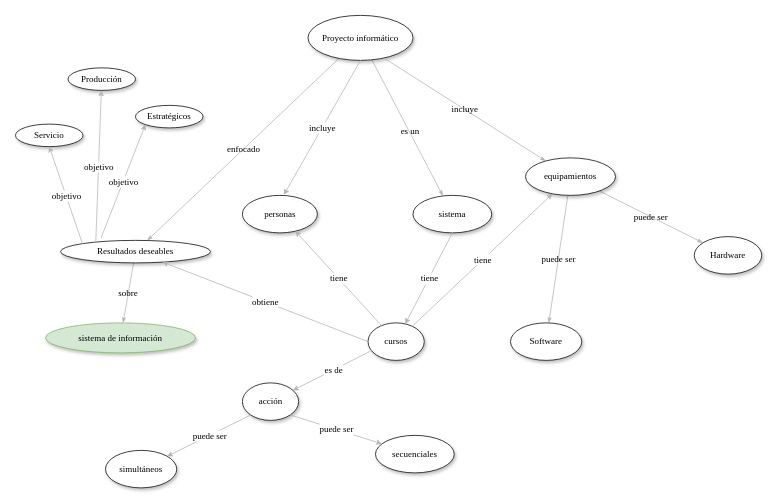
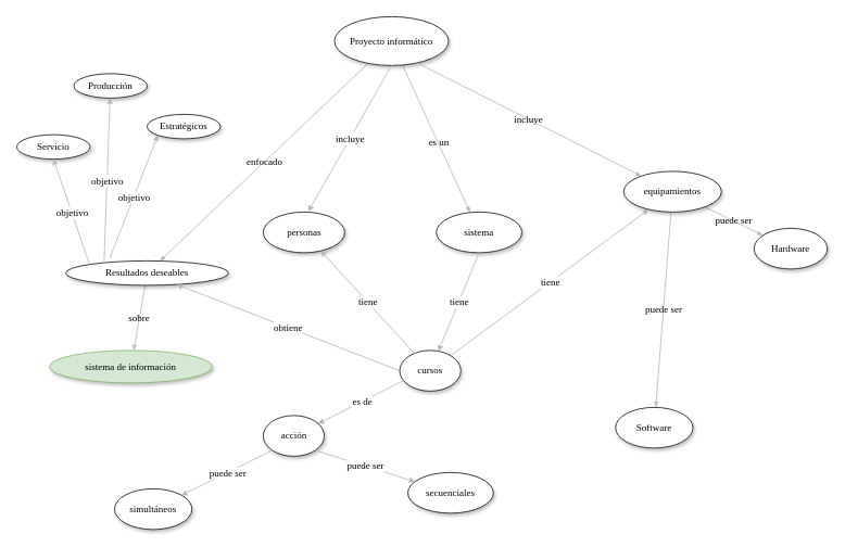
- <mxCell id="13" value="&lt;span&gt;equipamientos&lt;/span&gt;" style="ellipse;whiteSpace=wrap;html=1;rounded=0;shadow=1;comic=0;labelBackgroundColor=none;strokeWidth=1;fontFamily=Verdana;fontSize=12;align=center;" parent="1" vertex="1"><mxGeometry x="700" y="210" width="120" height="50" as="geometry" /></mxCell>
+ <mxCell id="13" value="&lt;span&gt;equipamientos&lt;/span&gt;" style="ellipse;whiteSpace=wrap;html=1;rounded=0;shadow=1;comic=0;labelBackgroundColor=none;strokeWidth=1;fontFamily=Verdana;fontSize=12;align=center;" parent="1" vertex="1"><mxGeometry x="765" y="210" width="120" height="50" as="geometry" /></mxCell>
- <mxCell id="15" value="sistema" style="ellipse;whiteSpace=wrap;html=1;rounded=0;shadow=1;comic=0;labelBackgroundColor=none;strokeWidth=1;fontFamily=Verdana;fontSize=12;align=center;" parent="1" vertex="1"><mxGeometry x="550" y="260" width="105" height="50" as="geometry" /></mxCell>
+ <mxCell id="15" value="sistema" style="ellipse;whiteSpace=wrap;html=1;rounded=0;shadow=1;comic=0;labelBackgroundColor=none;strokeWidth=1;fontFamily=Verdana;fontSize=12;align=center;" parent="1" vertex="1"><mxGeometry x="535" y="260" width="105" height="50" as="geometry" /></mxCell>
- <mxCell id="11" value="&lt;span&gt;Hardware&lt;/span&gt;" style="ellipse;whiteSpace=wrap;html=1;rounded=0;shadow=1;comic=0;labelBackgroundColor=none;strokeWidth=1;fontFamily=Verdana;fontSize=12;align=center;" parent="1" vertex="1"><mxGeometry x="925" y="315" width="90" height="50" as="geometry" /></mxCell>
+ <mxCell id="11" value="&lt;span&gt;Hardware&lt;/span&gt;" style="ellipse;whiteSpace=wrap;html=1;rounded=0;shadow=1;comic=0;labelBackgroundColor=none;strokeWidth=1;fontFamily=Verdana;fontSize=12;align=center;" parent="1" vertex="1"><mxGeometry x="925" y="280" width="90" height="50" as="geometry" /></mxCell>
- <mxCell id="14" value="Software" style="ellipse;whiteSpace=wrap;html=1;rounded=0;shadow=1;comic=0;labelBackgroundColor=none;strokeWidth=1;fontFamily=Verdana;fontSize=12;align=center;" parent="1" vertex="1"><mxGeometry x="680" y="430" width="95" height="50" as="geometry" /></mxCell>
+ <mxCell id="14" value="Software" style="ellipse;whiteSpace=wrap;html=1;rounded=0;shadow=1;comic=0;labelBackgroundColor=none;strokeWidth=1;fontFamily=Verdana;fontSize=12;align=center;" parent="1" vertex="1"><mxGeometry x="755" y="500" width="95" height="50" as="geometry" /></mxCell>
